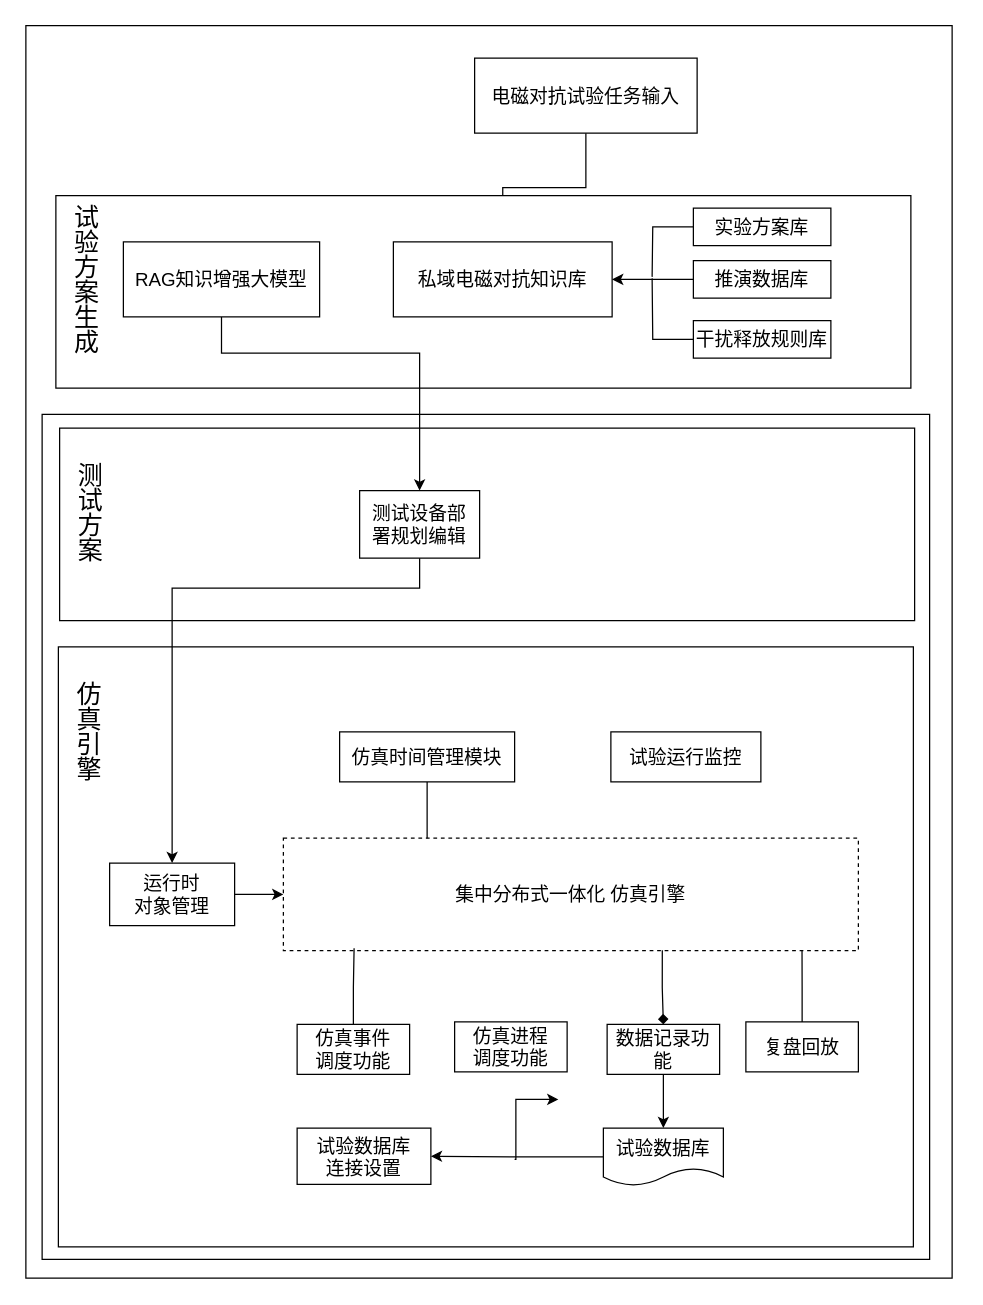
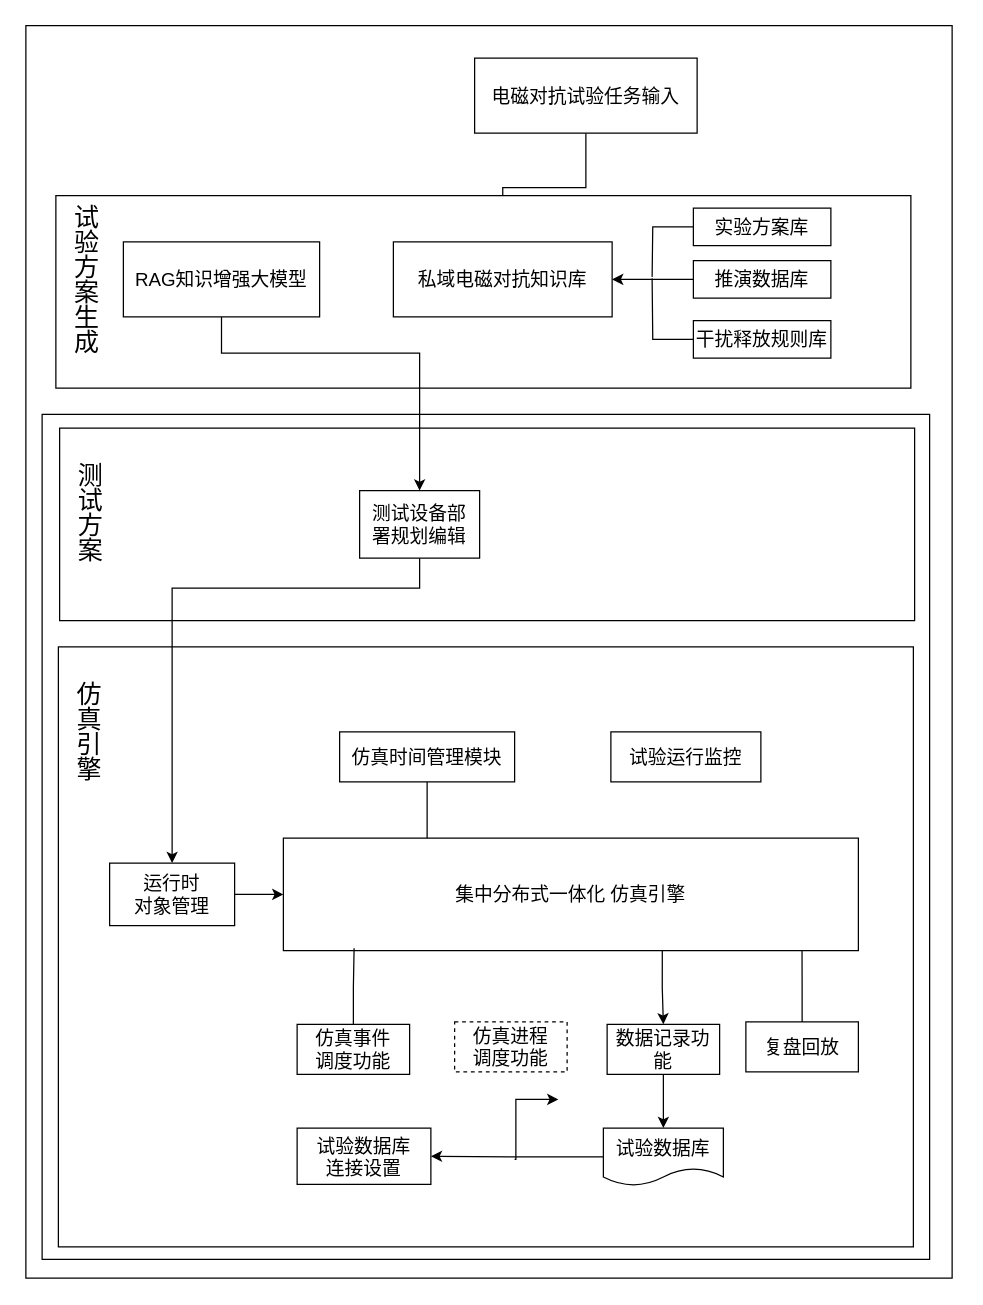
- <mxCell id="27" value="集中分布式一体化 仿真引擎" style="rounded=0;whiteSpace=wrap;html=1;fontSize=15;dashed=1;" vertex="1" parent="23"><mxGeometry x="180" y="153" width="460" height="90" as="geometry" /></mxCell>
+ <mxCell id="27" value="集中分布式一体化 仿真引擎" style="rounded=0;whiteSpace=wrap;html=1;fontSize=15;" vertex="1" parent="23"><mxGeometry x="180" y="153" width="460" height="90" as="geometry" /></mxCell>
- <mxCell id="41" style="edgeStyle=orthogonalEdgeStyle;rounded=0;orthogonalLoop=1;jettySize=auto;html=1;entryX=0.5;entryY=0;entryDx=0;entryDy=0;exitX=0.659;exitY=0.996;exitDx=0;exitDy=0;exitPerimeter=0;endArrow=diamond;" edge="1" parent="23" source="27" target="34"><mxGeometry relative="1" as="geometry"><mxPoint x="347" y="421" as="sourcePoint" /><mxPoint x="482" y="243" as="targetPoint" /></mxGeometry></mxCell>
+ <mxCell id="41" style="edgeStyle=orthogonalEdgeStyle;rounded=0;orthogonalLoop=1;jettySize=auto;html=1;entryX=0.5;entryY=0;entryDx=0;entryDy=0;exitX=0.659;exitY=0.996;exitDx=0;exitDy=0;exitPerimeter=0;" edge="1" parent="23" source="27" target="34"><mxGeometry relative="1" as="geometry"><mxPoint x="347" y="421" as="sourcePoint" /><mxPoint x="482" y="243" as="targetPoint" /></mxGeometry></mxCell>
- <mxCell id="32" value="仿真进程&lt;div&gt;调度功能&lt;/div&gt;" style="rounded=0;whiteSpace=wrap;html=1;fontSize=15;" vertex="1" parent="23"><mxGeometry x="317" y="300" width="90" height="40" as="geometry" /></mxCell>
+ <mxCell id="32" value="仿真进程&lt;div&gt;调度功能&lt;/div&gt;" style="rounded=0;whiteSpace=wrap;html=1;fontSize=15;dashed=1;" vertex="1" parent="23"><mxGeometry x="317" y="300" width="90" height="40" as="geometry" /></mxCell>
